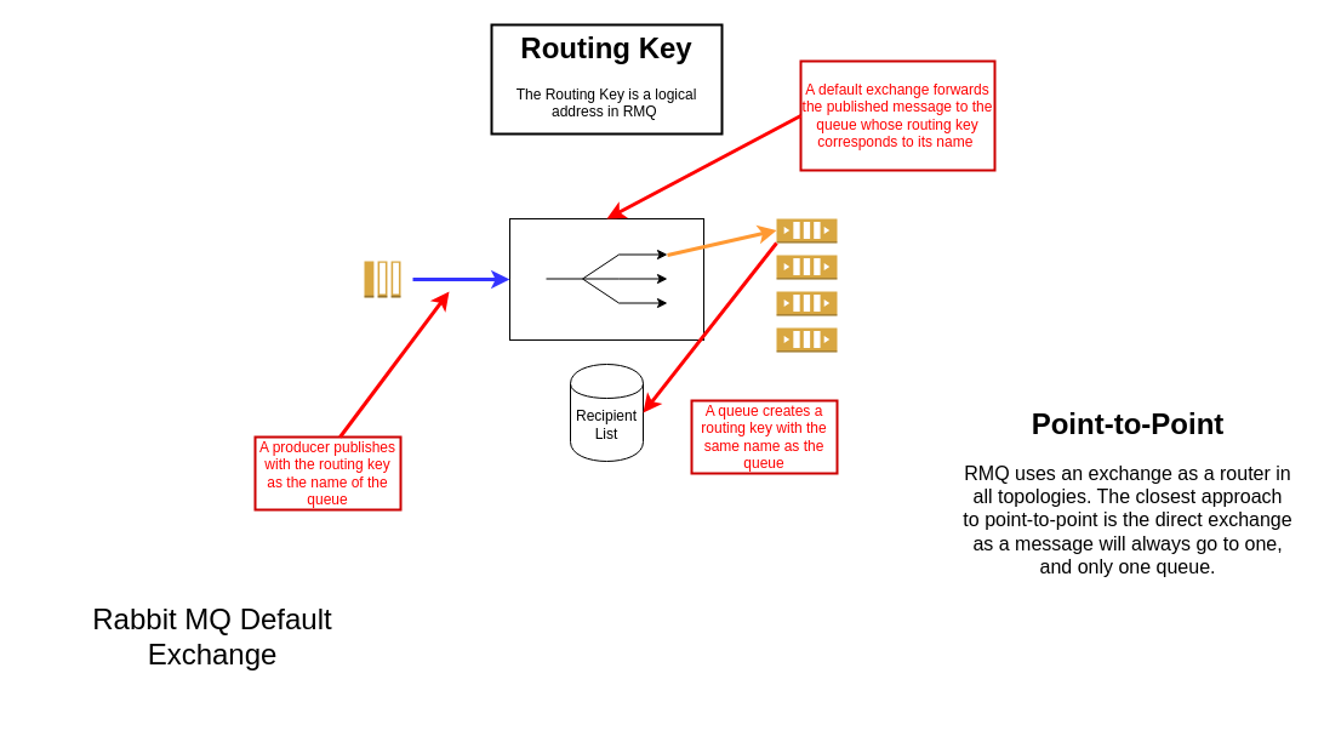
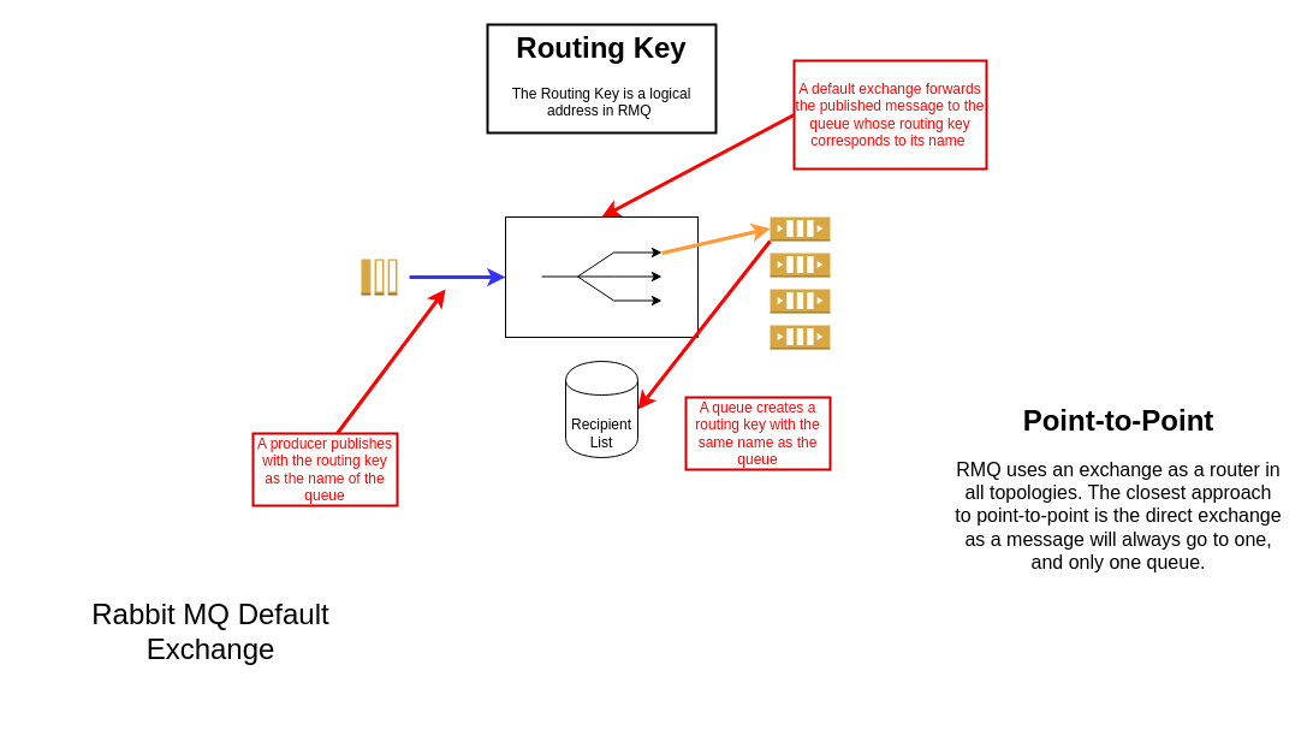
- <mxCell id="18" value="Recipient List" style="text;html=1;strokeColor=none;fillColor=none;align=center;verticalAlign=middle;whiteSpace=wrap;rounded=0;" vertex="1" parent="1"><mxGeometry x="480" y="340" width="40" height="20" as="geometry" /></mxCell>
+ <mxCell id="18" value="Recipient List" style="text;html=1;strokeColor=none;fillColor=none;align=center;verticalAlign=middle;whiteSpace=wrap;rounded=0;" vertex="1" parent="1"><mxGeometry x="480" y="350" width="40" height="20" as="geometry" /></mxCell>
